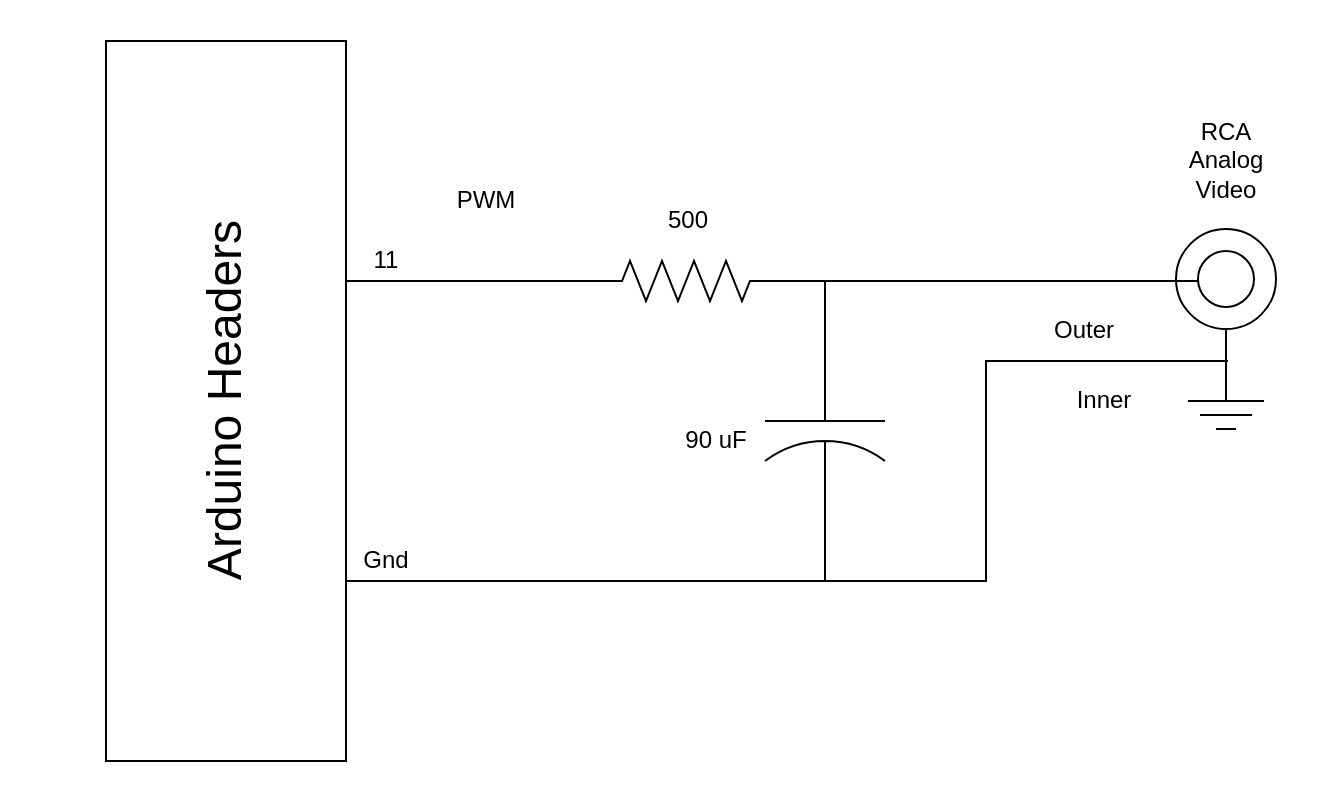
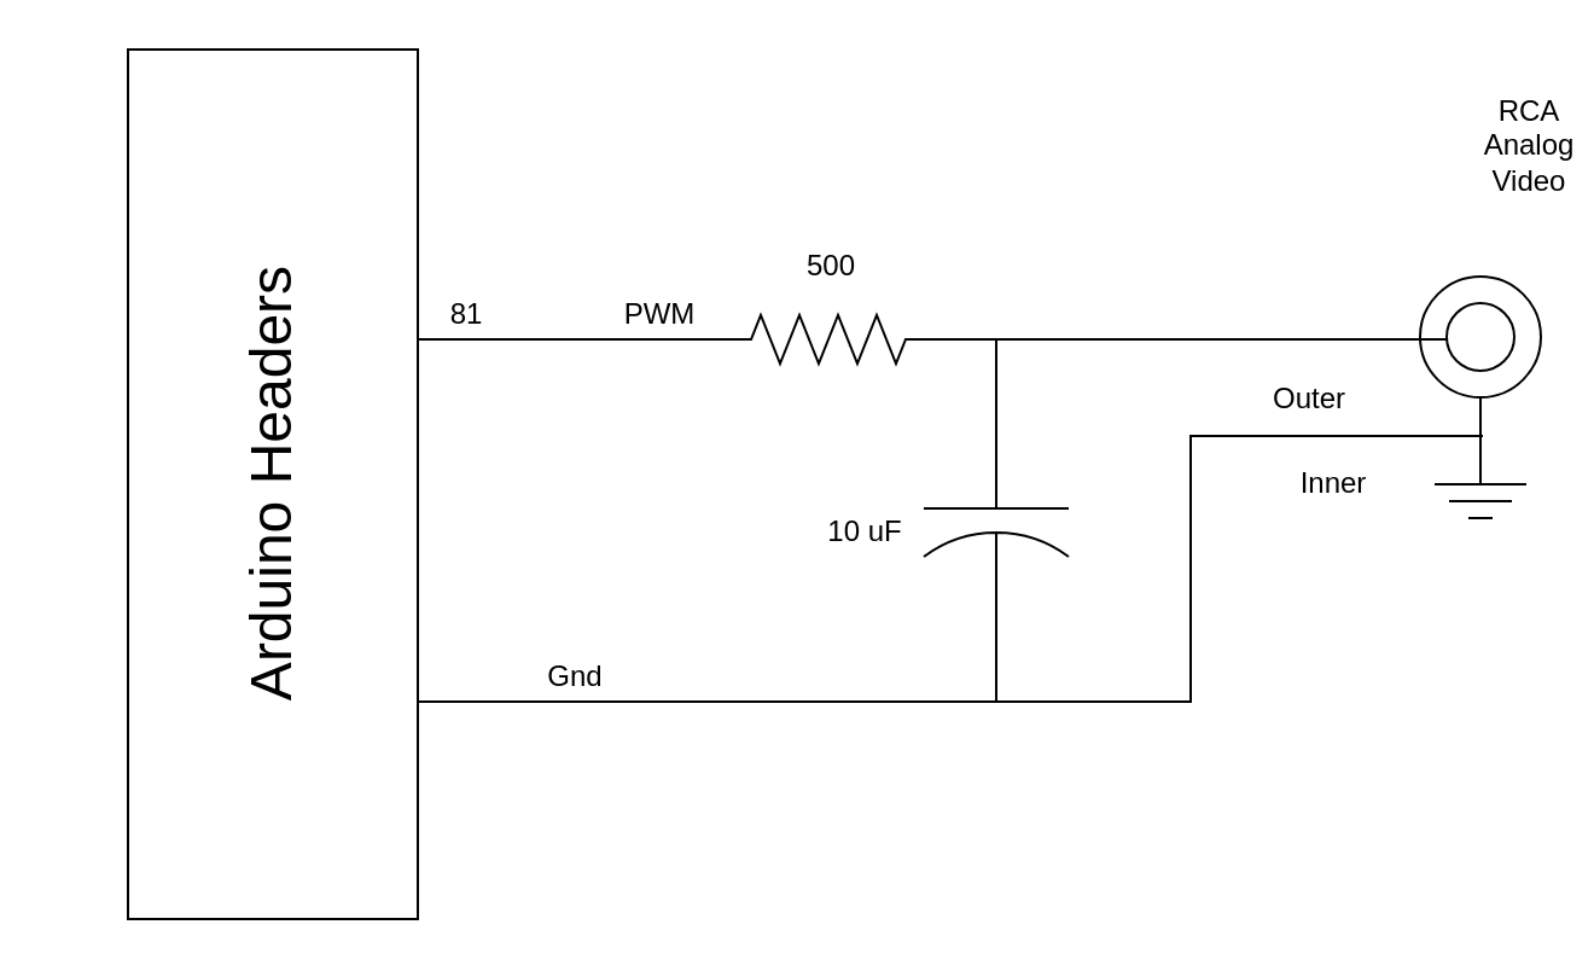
- <mxCell id="13" value="RCA Analog&lt;div&gt;Video&lt;/div&gt;" style="text;html=1;strokeColor=none;fillColor=none;align=center;verticalAlign=middle;whiteSpace=wrap;rounded=0;" parent="1" vertex="1"><mxGeometry x="592.5" y="70" width="40" height="20" as="geometry" /></mxCell>
+ <mxCell id="13" value="RCA Analog&lt;div&gt;Video&lt;/div&gt;" style="text;html=1;strokeColor=none;fillColor=none;align=center;verticalAlign=middle;whiteSpace=wrap;rounded=0;" parent="1" vertex="1"><mxGeometry x="612.5" y="50" width="40" height="20" as="geometry" /></mxCell>
- <mxCell id="4" value="PWM" style="text;html=1;strokeColor=none;fillColor=none;align=center;verticalAlign=middle;whiteSpace=wrap;rounded=0;" parent="1" vertex="1"><mxGeometry x="222.5" y="90" width="40" height="20" as="geometry" /></mxCell>
+ <mxCell id="4" value="PWM" style="text;html=1;strokeColor=none;fillColor=none;align=center;verticalAlign=middle;whiteSpace=wrap;rounded=0;" parent="1" vertex="1"><mxGeometry x="252.5" y="120" width="40" height="20" as="geometry" /></mxCell>
- <mxCell id="5" value="11" style="text;html=1;strokeColor=none;fillColor=none;align=center;verticalAlign=middle;whiteSpace=wrap;rounded=0;" parent="1" vertex="1"><mxGeometry x="172.5" y="120" width="40" height="20" as="geometry" /></mxCell>
+ <mxCell id="5" value="81" style="text;html=1;strokeColor=none;fillColor=none;align=center;verticalAlign=middle;whiteSpace=wrap;rounded=0;" parent="1" vertex="1"><mxGeometry x="172.5" y="120" width="40" height="20" as="geometry" /></mxCell>
- <mxCell id="19" value="90 uF" style="text;html=1;strokeColor=none;fillColor=none;align=center;verticalAlign=middle;whiteSpace=wrap;rounded=0;" vertex="1" parent="1"><mxGeometry x="338" y="210" width="40" height="20" as="geometry" /></mxCell>
+ <mxCell id="19" value="10 uF" style="text;html=1;strokeColor=none;fillColor=none;align=center;verticalAlign=middle;whiteSpace=wrap;rounded=0;" vertex="1" parent="1"><mxGeometry x="338" y="210" width="40" height="20" as="geometry" /></mxCell>
- <mxCell id="11" value="Gnd" style="text;html=1;strokeColor=none;fillColor=none;align=center;verticalAlign=middle;whiteSpace=wrap;rounded=0;" parent="1" vertex="1"><mxGeometry x="172.5" y="270" width="40" height="20" as="geometry" /></mxCell>
+ <mxCell id="11" value="Gnd" style="text;html=1;strokeColor=none;fillColor=none;align=center;verticalAlign=middle;whiteSpace=wrap;rounded=0;" parent="1" vertex="1"><mxGeometry x="217.5" y="270" width="40" height="20" as="geometry" /></mxCell>
